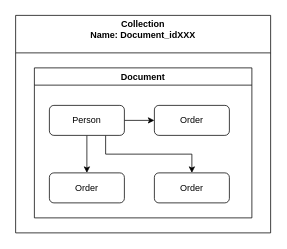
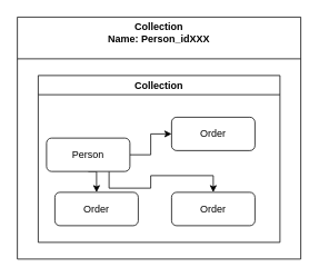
- <mxCell id="2" value="Collection&#10;Name: Document_idXXX&#10;" style="swimlane;startSize=50;" vertex="1" parent="1"><mxGeometry x="20" y="20" width="340" height="290" as="geometry" /></mxCell>
+ <mxCell id="2" value="Collection&#10;Name: Person_idXXX&#10;" style="swimlane;startSize=50;" vertex="1" parent="1"><mxGeometry x="20" y="20" width="340" height="290" as="geometry" /></mxCell>
- <mxCell id="3" value="Document" style="swimlane;" vertex="1" parent="2"><mxGeometry x="25" y="70" width="290" height="200" as="geometry" /></mxCell>
+ <mxCell id="3" value="Collection" style="swimlane;" vertex="1" parent="2"><mxGeometry x="25" y="70" width="290" height="200" as="geometry" /></mxCell>
- <mxCell id="7" value="Person" style="rounded=1;whiteSpace=wrap;html=1;" vertex="1" parent="3"><mxGeometry x="20" y="50" width="100" height="40" as="geometry" /></mxCell>
+ <mxCell id="7" value="Person" style="rounded=1;whiteSpace=wrap;html=1;" vertex="1" parent="3"><mxGeometry x="10" y="75" width="100" height="40" as="geometry" /></mxCell>
